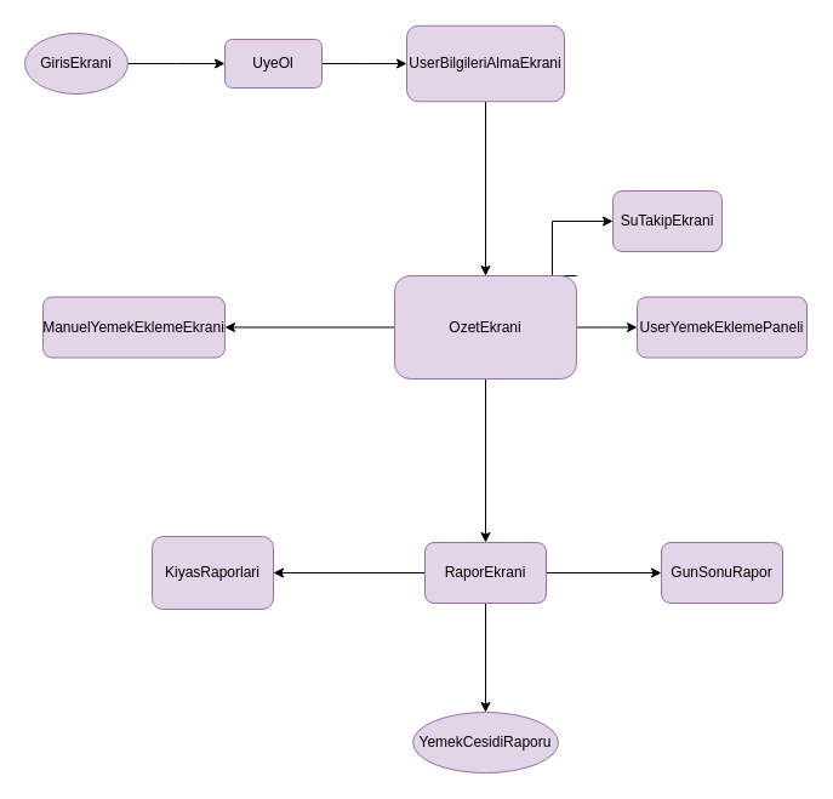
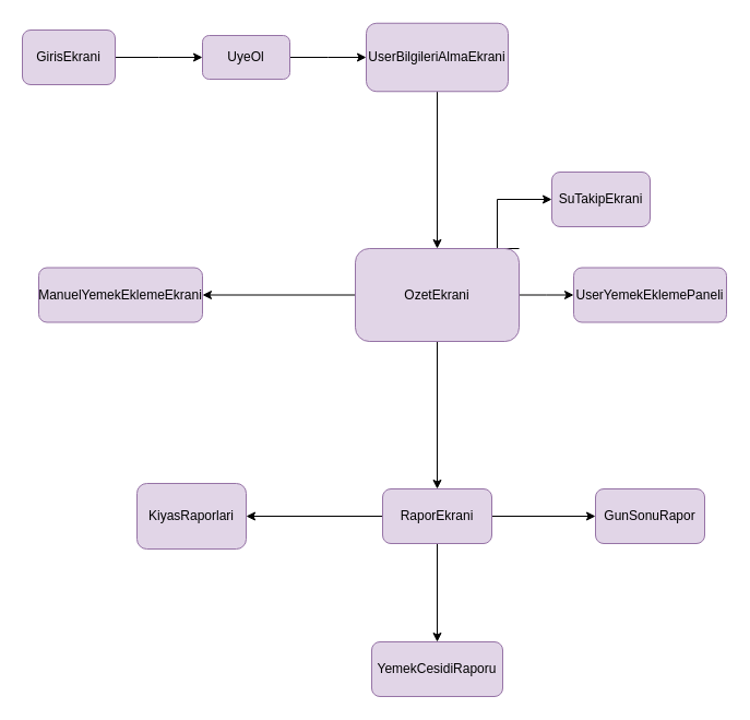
- <mxCell id="3" value="GirisEkrani" style="ellipse;whiteSpace=wrap;html=1;fillColor=#e1d5e7;strokeColor=#9673a6;fontStyle=0;" vertex="1" parent="1"><mxGeometry x="20" y="27" width="85" height="50" as="geometry" /></mxCell>
+ <mxCell id="3" value="GirisEkrani" style="rounded=1;whiteSpace=wrap;html=1;fillColor=#e1d5e7;strokeColor=#9673a6;fontStyle=0" vertex="1" parent="1"><mxGeometry x="20" y="27" width="85" height="50" as="geometry" /></mxCell>
- <mxCell id="17" value="YemekCesidiRaporu" style="ellipse;whiteSpace=wrap;html=1;fillColor=#e1d5e7;strokeColor=#9673a6;fontStyle=0;" vertex="1" parent="1"><mxGeometry x="340" y="587" width="120" height="50" as="geometry" /></mxCell>
+ <mxCell id="17" value="YemekCesidiRaporu" style="rounded=1;whiteSpace=wrap;html=1;fillColor=#e1d5e7;strokeColor=#9673a6;fontStyle=0" vertex="1" parent="1"><mxGeometry x="340" y="587" width="120" height="50" as="geometry" /></mxCell>
